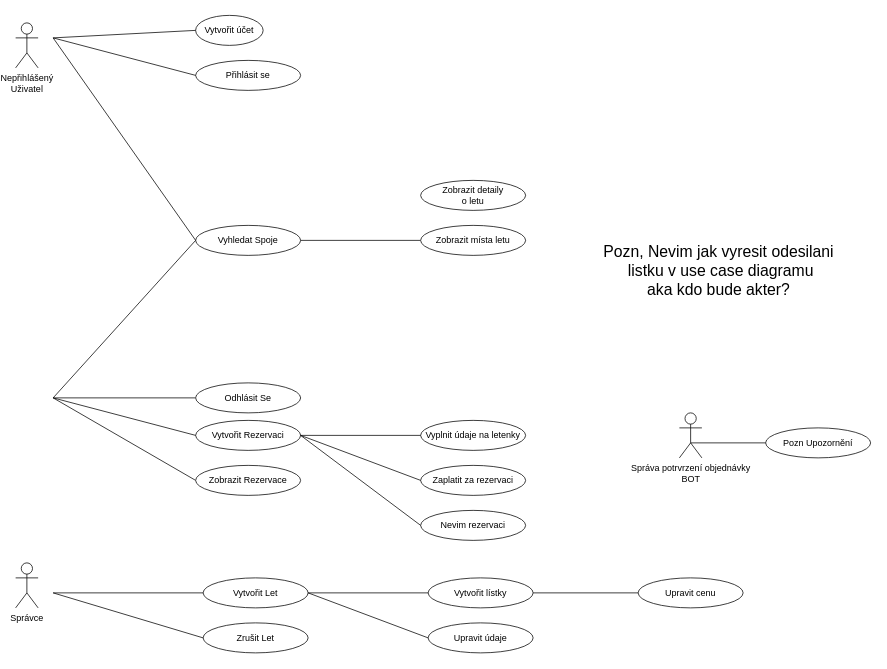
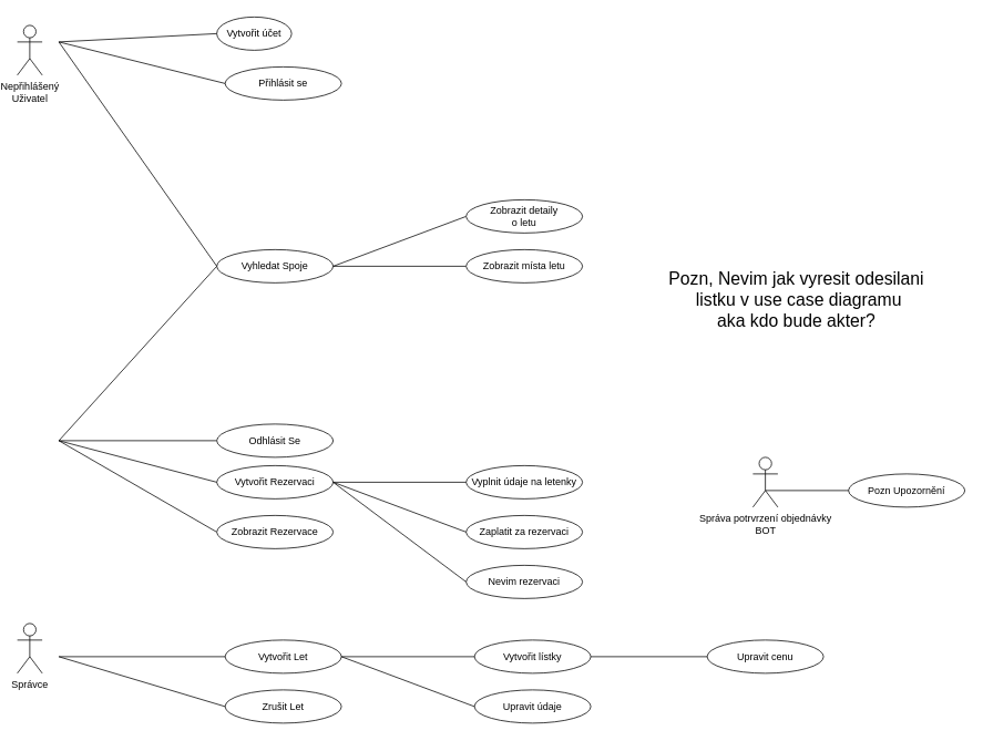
- <mxCell id="6" value="Přihlásit se" style="ellipse;whiteSpace=wrap;html=1;" parent="1" vertex="1"><mxGeometry x="260" y="80" width="140" height="40" as="geometry" /></mxCell>
+ <mxCell id="6" value="Přihlásit se" style="ellipse;whiteSpace=wrap;html=1;" parent="1" vertex="1"><mxGeometry x="270" y="80" width="140" height="40" as="geometry" /></mxCell>
+ <mxCell id="19" value="" style="endArrow=none;html=1;rounded=0;exitX=1;exitY=0.5;exitDx=0;exitDy=0;entryX=0;entryY=0.5;entryDx=0;entryDy=0;" parent="1" source="8" target="20" edge="1"><mxGeometry width="50" height="50" relative="1" as="geometry"><mxPoint x="400" y="320" as="sourcePoint" /><mxPoint x="670" y="250" as="targetPoint" /></mxGeometry></mxCell>
